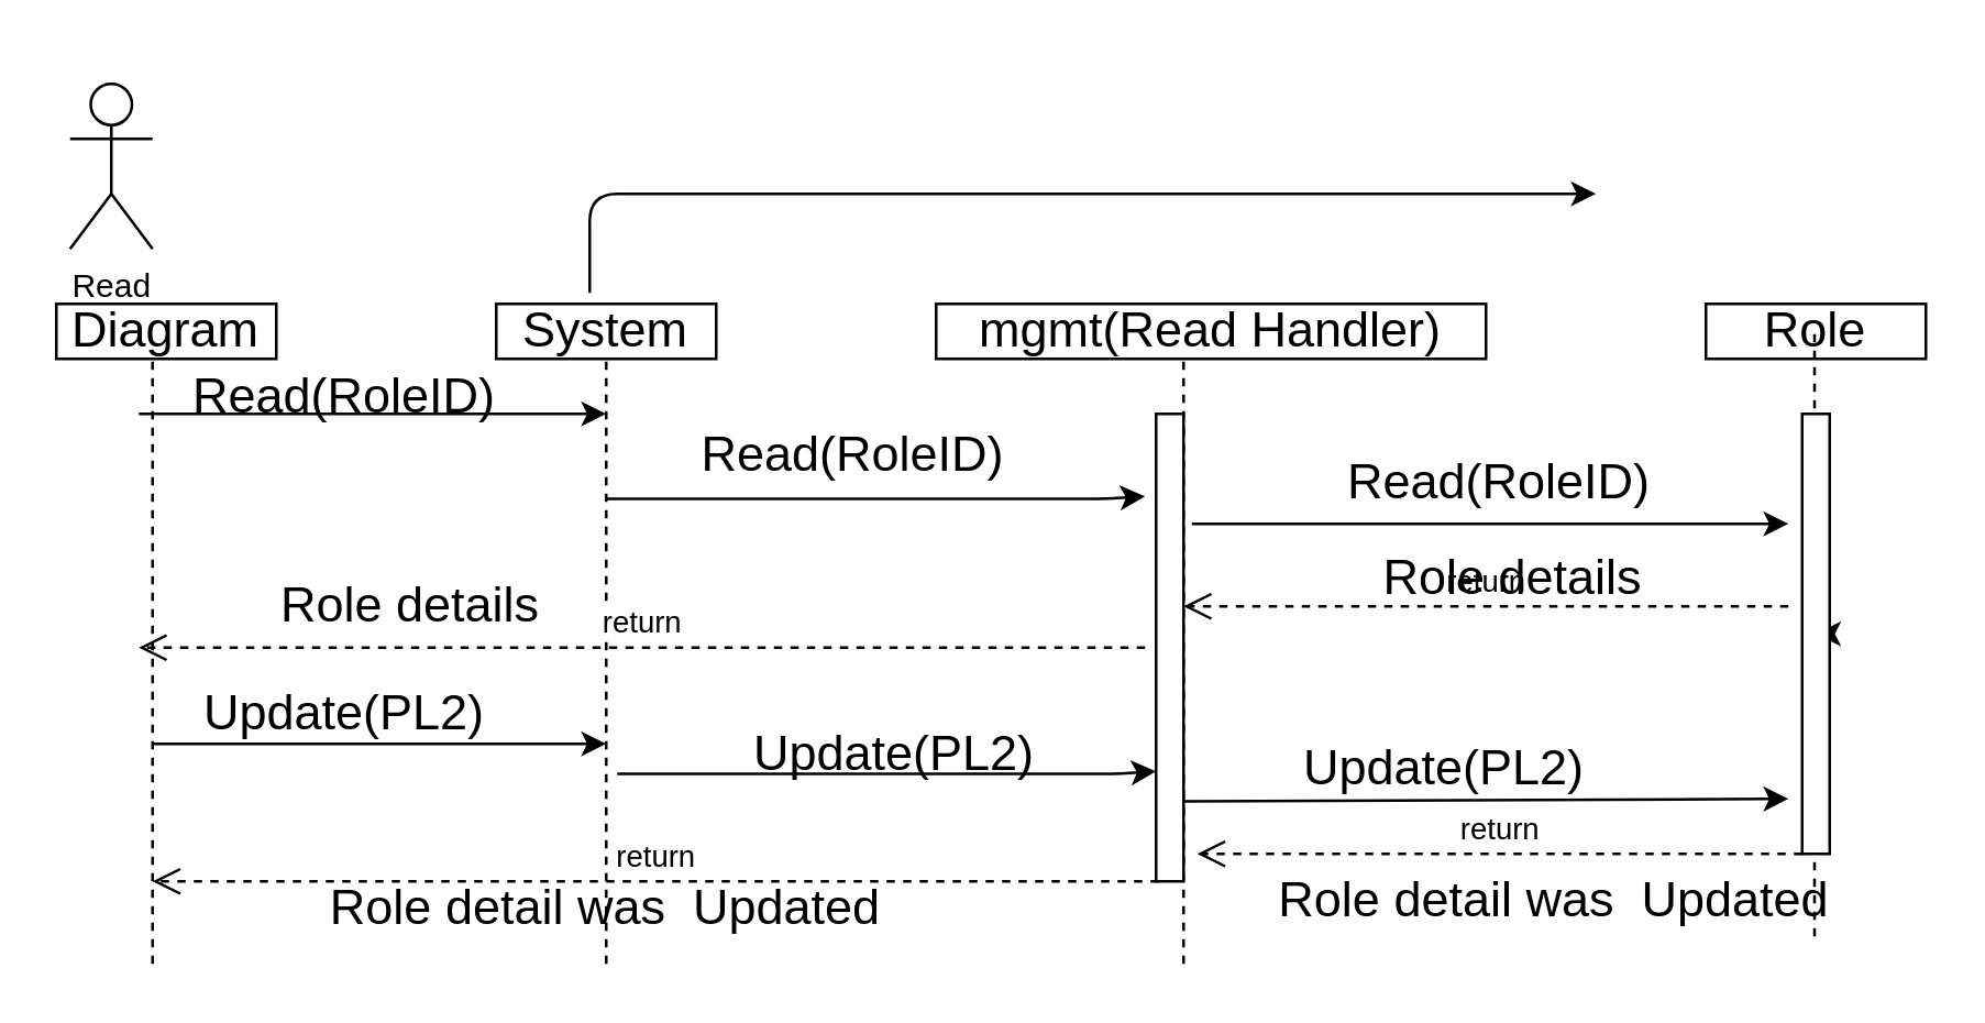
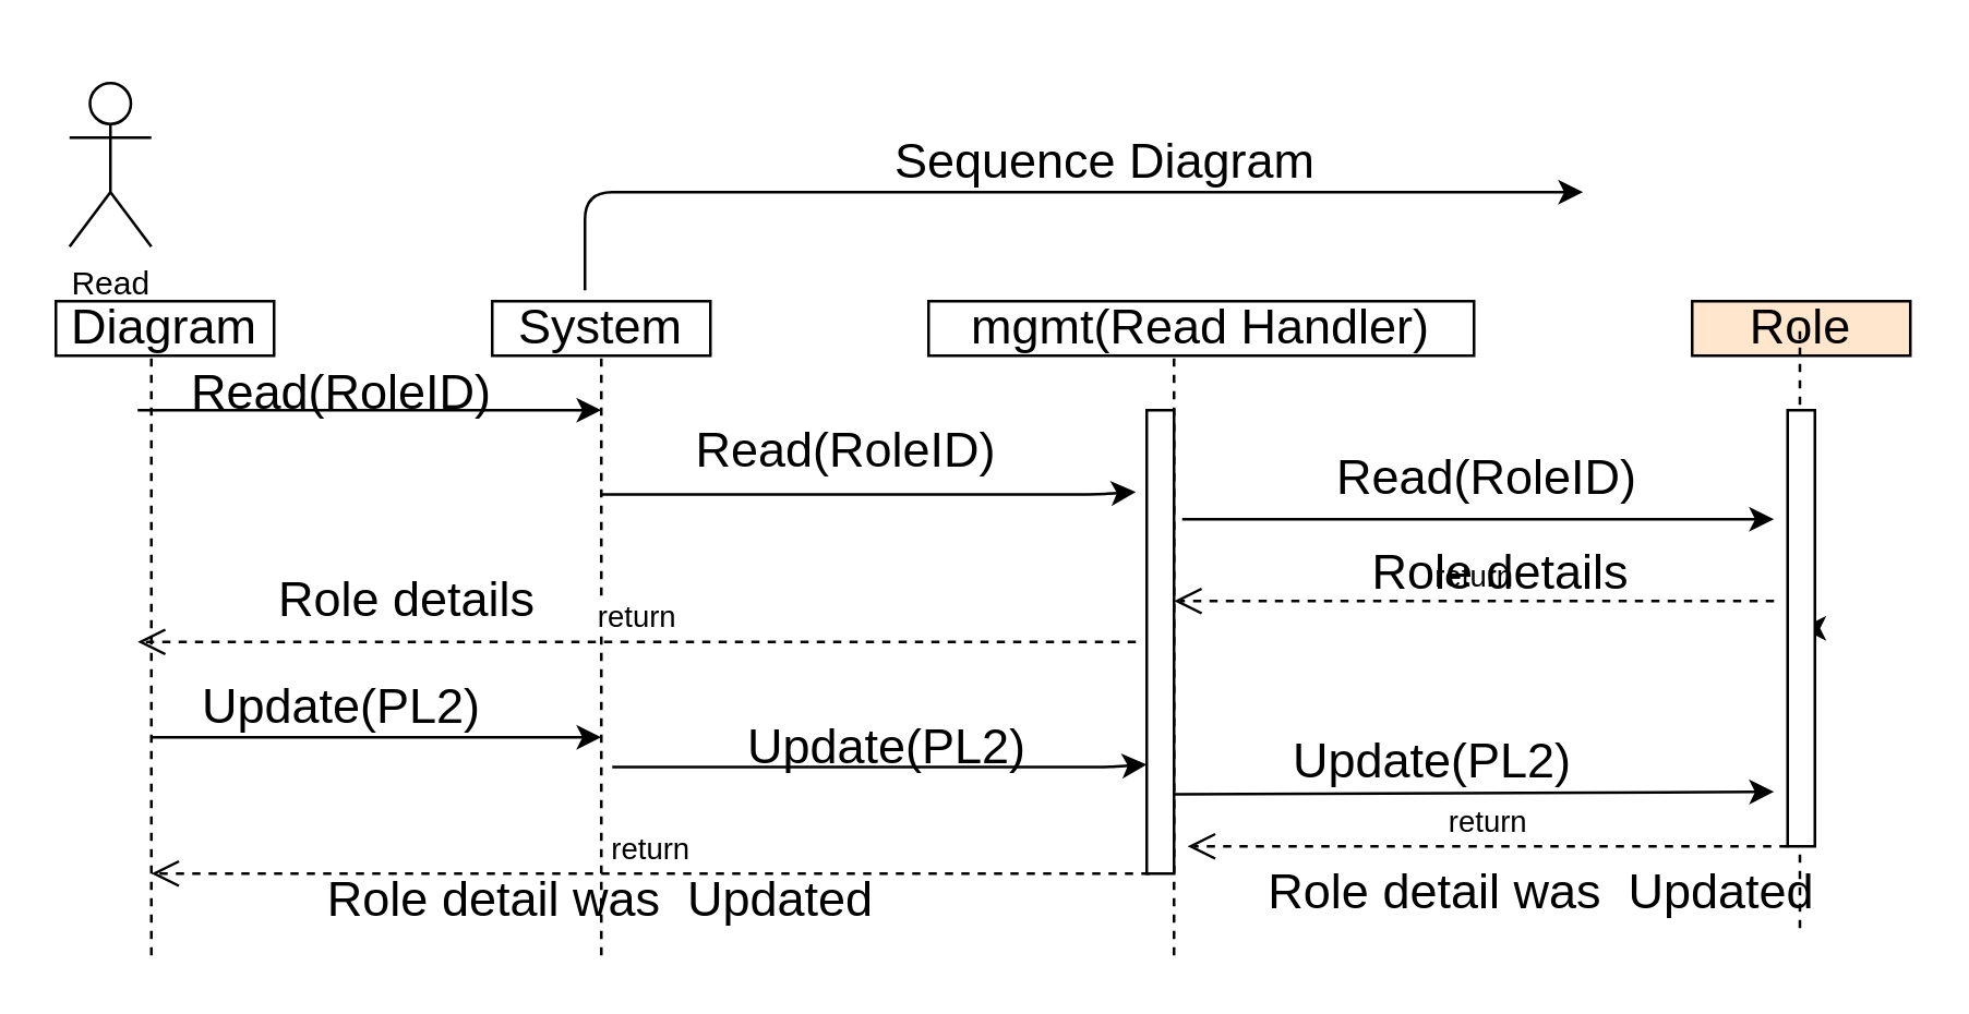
+ <mxCell id="23" value="&lt;br&gt;&lt;br&gt;&lt;span style=&quot;font-family: &amp;#34;helvetica&amp;#34; ; font-size: 18px&quot;&gt;Sequence Diagram&lt;/span&gt;" style="text;html=1;strokeColor=none;fillColor=none;align=center;verticalAlign=middle;whiteSpace=wrap;rounded=0;" parent="1" vertex="1"><mxGeometry x="320" y="20" width="170" height="50" as="geometry" /></mxCell>
- <mxCell id="6" value="&lt;span style=&quot;font-size: 18px&quot;&gt;Role&lt;/span&gt;" style="rounded=0;whiteSpace=wrap;html=1;" parent="1" vertex="1"><mxGeometry x="620" y="110" width="80" height="20" as="geometry" /></mxCell>
+ <mxCell id="6" value="&lt;span style=&quot;font-size: 18px&quot;&gt;Role&lt;/span&gt;" style="rounded=0;whiteSpace=wrap;html=1;fillColor=#ffe6cc;" parent="1" vertex="1"><mxGeometry x="620" y="110" width="80" height="20" as="geometry" /></mxCell>
